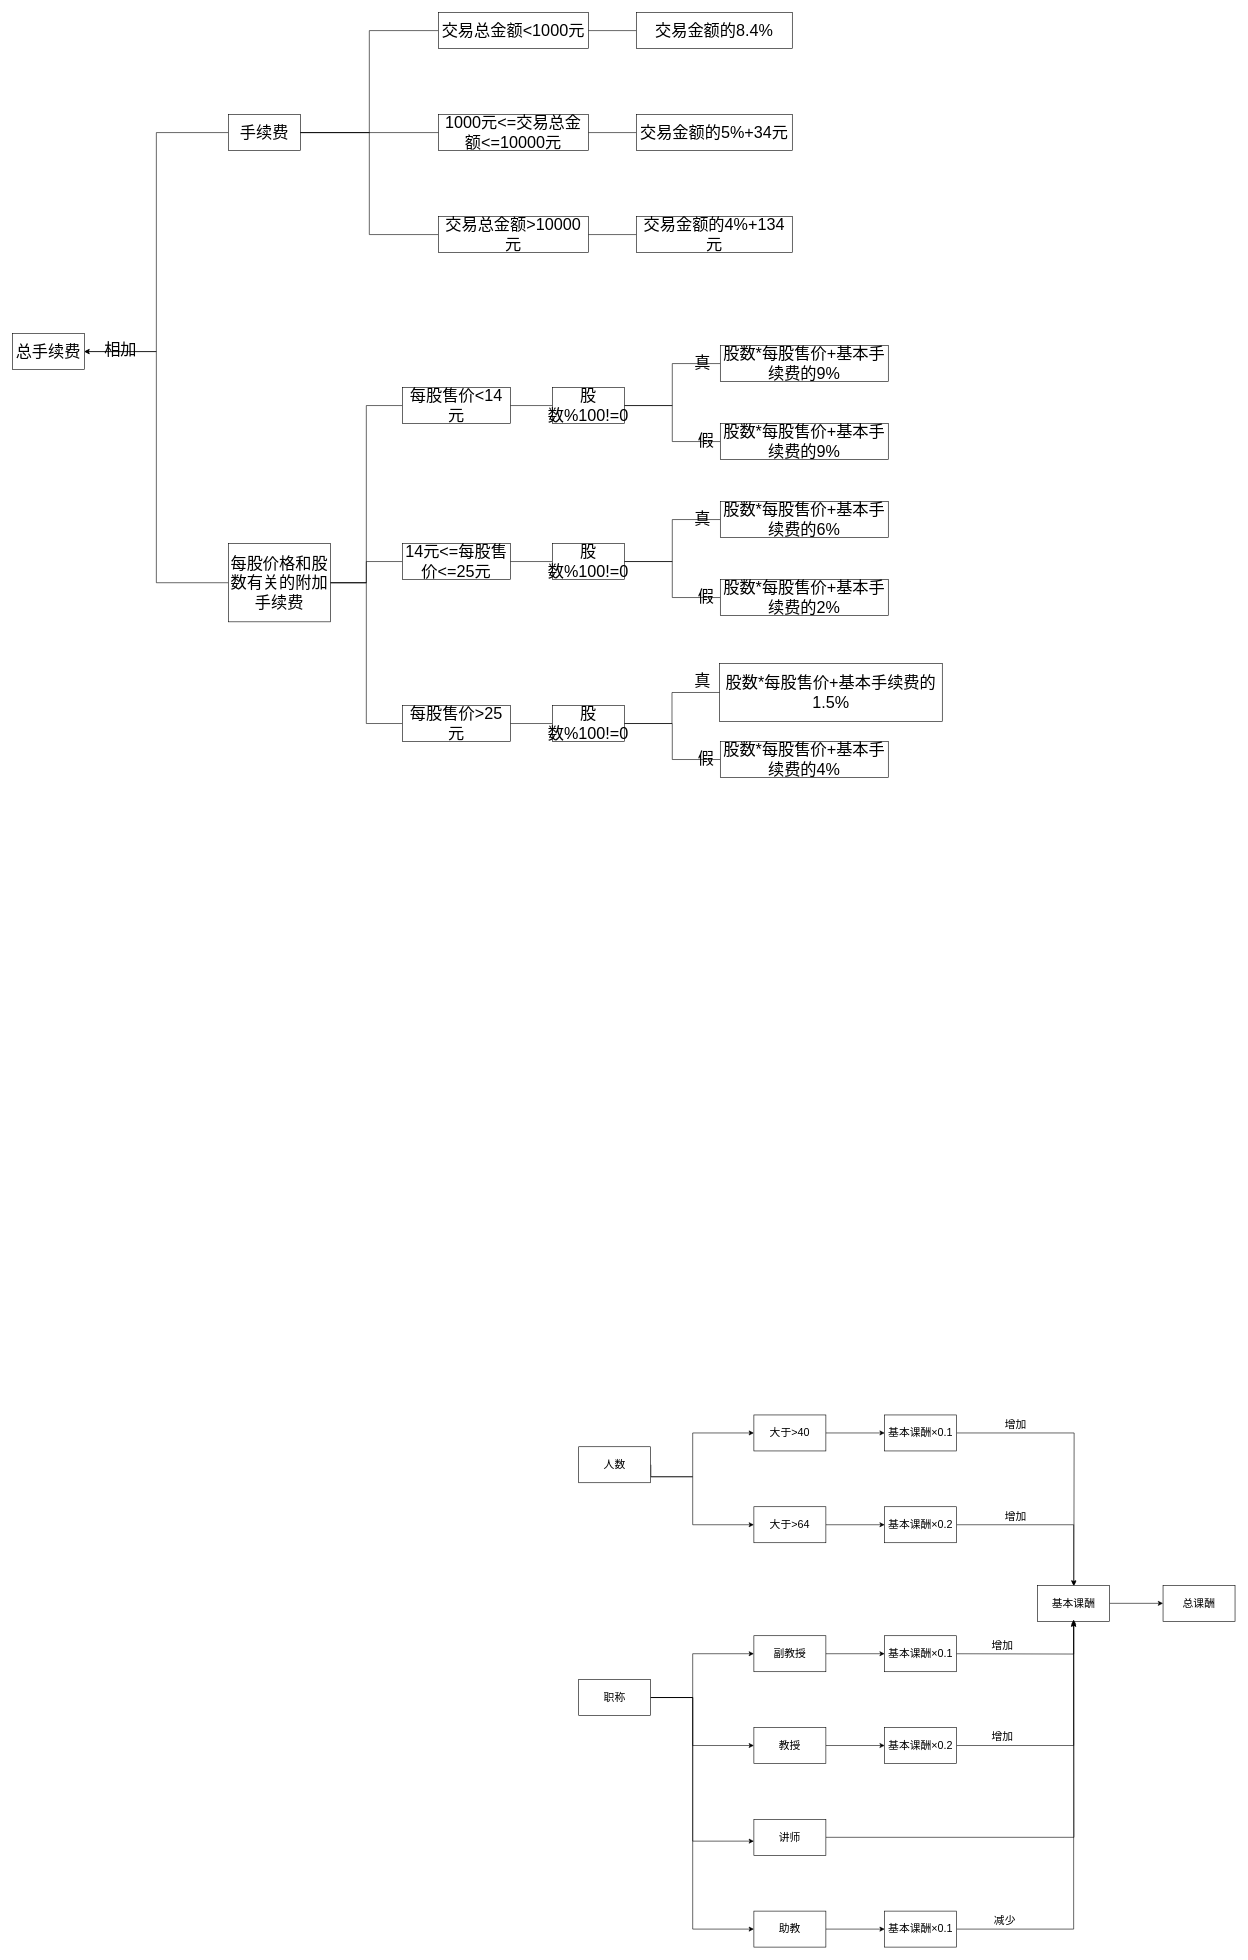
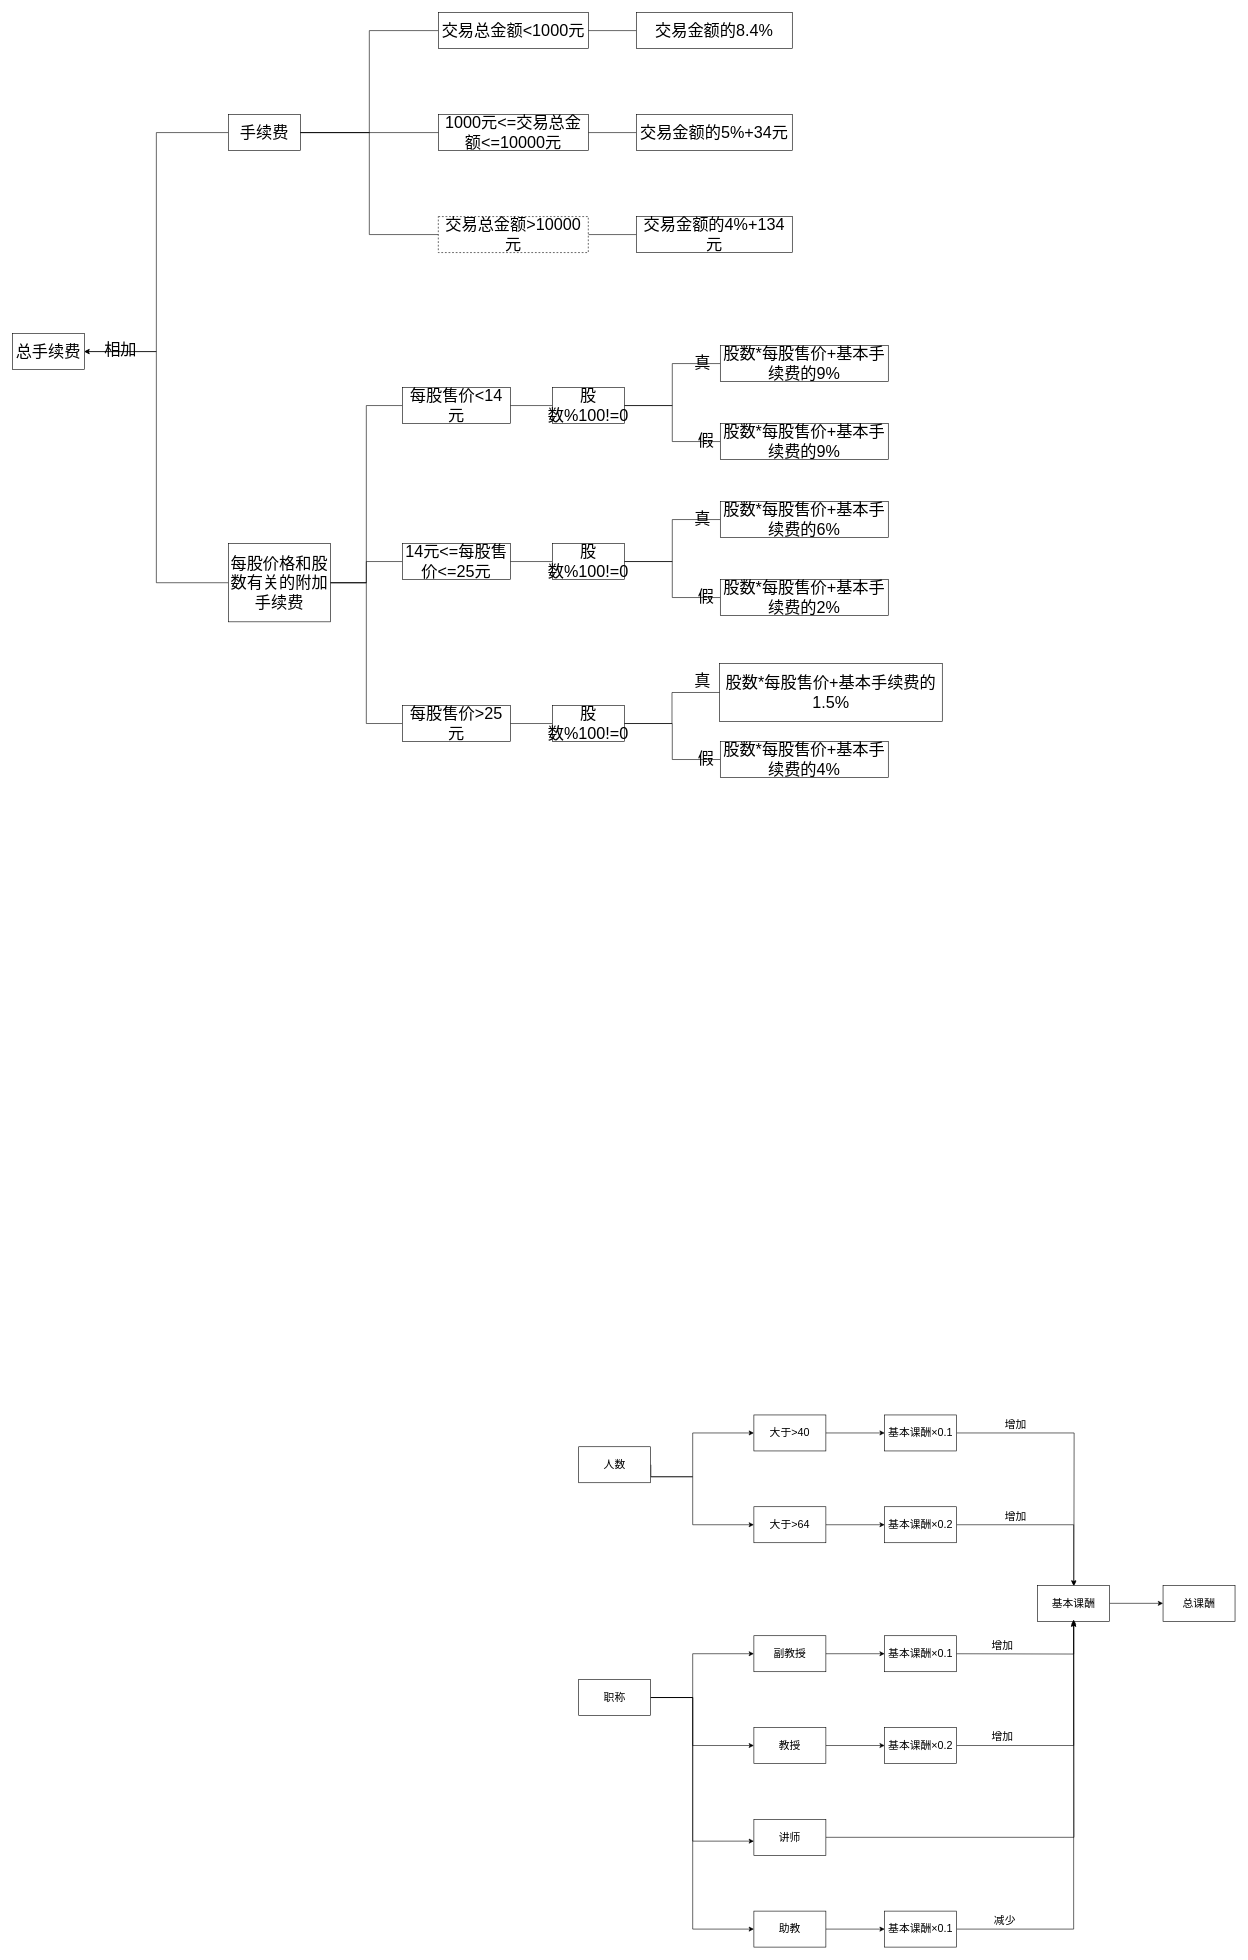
- <mxCell id="13" value="&lt;span style=&quot;font-size: 27px;&quot;&gt;交易总金额&amp;gt;&lt;/span&gt;&lt;span lang=&quot;EN-US&quot; style=&quot;font-size: 27px;&quot;&gt;10000&lt;/span&gt;&lt;span style=&quot;font-size: 27px;&quot;&gt;元&lt;/span&gt;" style="rounded=0;whiteSpace=wrap;html=1;fontSize=27;spacingTop=0;fontFamily=Helvetica;" parent="1" vertex="1"><mxGeometry x="730" y="360.5" width="250" height="60" as="geometry" /></mxCell>
+ <mxCell id="13" value="&lt;span style=&quot;font-size: 27px;&quot;&gt;交易总金额&amp;gt;&lt;/span&gt;&lt;span lang=&quot;EN-US&quot; style=&quot;font-size: 27px;&quot;&gt;10000&lt;/span&gt;&lt;span style=&quot;font-size: 27px;&quot;&gt;元&lt;/span&gt;" style="rounded=0;whiteSpace=wrap;html=1;fontSize=27;spacingTop=0;fontFamily=Helvetica;dashed=1;" parent="1" vertex="1"><mxGeometry x="730" y="360.5" width="250" height="60" as="geometry" /></mxCell>
